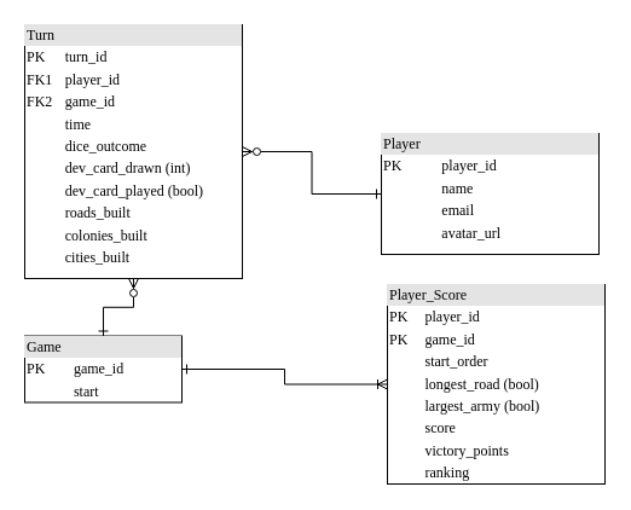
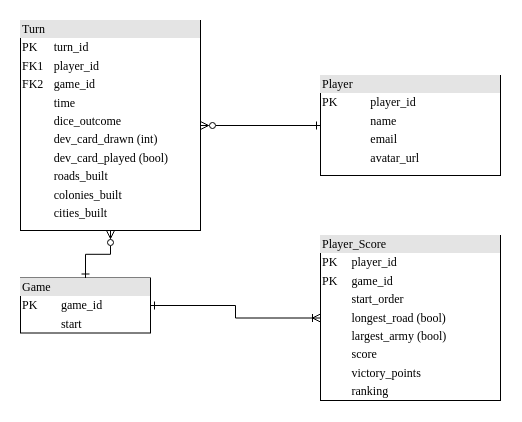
- <mxCell id="3" value="&lt;div style=&quot;box-sizing:border-box;width:100%;background:#e4e4e4;padding:2px;&quot;&gt;Player&lt;/div&gt;&lt;table style=&quot;width:100%;font-size:1em;&quot; cellpadding=&quot;2&quot; cellspacing=&quot;0&quot;&gt;&lt;tbody&gt;&lt;tr&gt;&lt;td&gt;PK&lt;/td&gt;&lt;td&gt;player_id&lt;/td&gt;&lt;/tr&gt;&lt;tr&gt;&lt;td&gt;&lt;br&gt;&lt;/td&gt;&lt;td&gt;name&lt;br&gt;&lt;/td&gt;&lt;/tr&gt;&lt;tr&gt;&lt;td&gt;&lt;br&gt;&lt;/td&gt;&lt;td&gt;email&lt;/td&gt;&lt;/tr&gt;&lt;tr&gt;&lt;td&gt;&lt;br&gt;&lt;/td&gt;&lt;td&gt;avatar_url&lt;/td&gt;&lt;/tr&gt;&lt;tr&gt;&lt;td&gt;&lt;br&gt;&lt;/td&gt;&lt;td&gt;&lt;br&gt;&lt;/td&gt;&lt;/tr&gt;&lt;tr&gt;&lt;td&gt;&lt;br&gt;&lt;/td&gt;&lt;td&gt;&lt;br&gt;&lt;/td&gt;&lt;/tr&gt;&lt;/tbody&gt;&lt;/table&gt;" style="verticalAlign=top;align=left;overflow=fill;html=1;rounded=0;shadow=0;comic=0;labelBackgroundColor=none;strokeWidth=1;fontFamily=Verdana;fontSize=12" parent="1" vertex="1"><mxGeometry x="315" y="110" width="180" height="100" as="geometry" /></mxCell>
+ <mxCell id="3" value="&lt;div style=&quot;box-sizing:border-box;width:100%;background:#e4e4e4;padding:2px;&quot;&gt;Player&lt;/div&gt;&lt;table style=&quot;width:100%;font-size:1em;&quot; cellpadding=&quot;2&quot; cellspacing=&quot;0&quot;&gt;&lt;tbody&gt;&lt;tr&gt;&lt;td&gt;PK&lt;/td&gt;&lt;td&gt;player_id&lt;/td&gt;&lt;/tr&gt;&lt;tr&gt;&lt;td&gt;&lt;br&gt;&lt;/td&gt;&lt;td&gt;name&lt;br&gt;&lt;/td&gt;&lt;/tr&gt;&lt;tr&gt;&lt;td&gt;&lt;br&gt;&lt;/td&gt;&lt;td&gt;email&lt;/td&gt;&lt;/tr&gt;&lt;tr&gt;&lt;td&gt;&lt;br&gt;&lt;/td&gt;&lt;td&gt;avatar_url&lt;/td&gt;&lt;/tr&gt;&lt;tr&gt;&lt;td&gt;&lt;br&gt;&lt;/td&gt;&lt;td&gt;&lt;br&gt;&lt;/td&gt;&lt;/tr&gt;&lt;tr&gt;&lt;td&gt;&lt;br&gt;&lt;/td&gt;&lt;td&gt;&lt;br&gt;&lt;/td&gt;&lt;/tr&gt;&lt;/tbody&gt;&lt;/table&gt;" style="verticalAlign=top;align=left;overflow=fill;html=1;rounded=0;shadow=0;comic=0;labelBackgroundColor=none;strokeWidth=1;fontFamily=Verdana;fontSize=12" parent="1" vertex="1"><mxGeometry x="320" y="75" width="180" height="100" as="geometry" /></mxCell>
